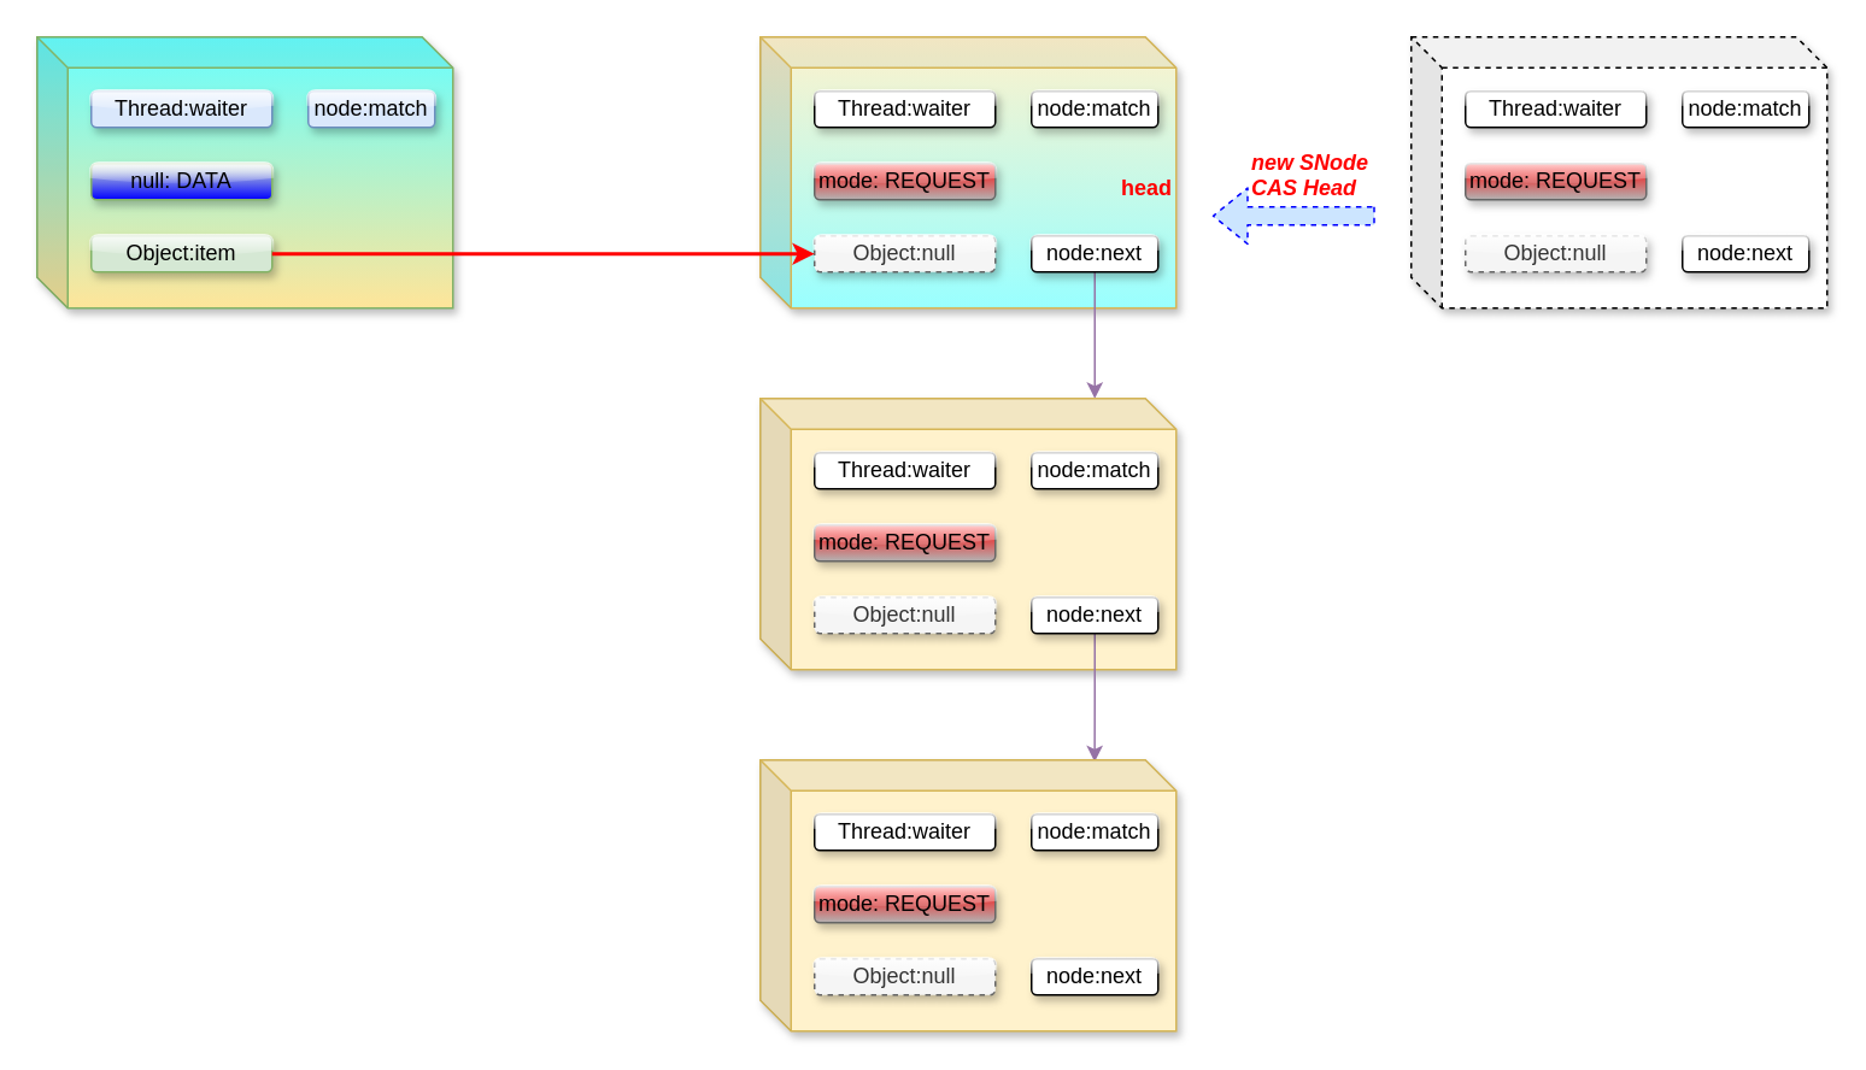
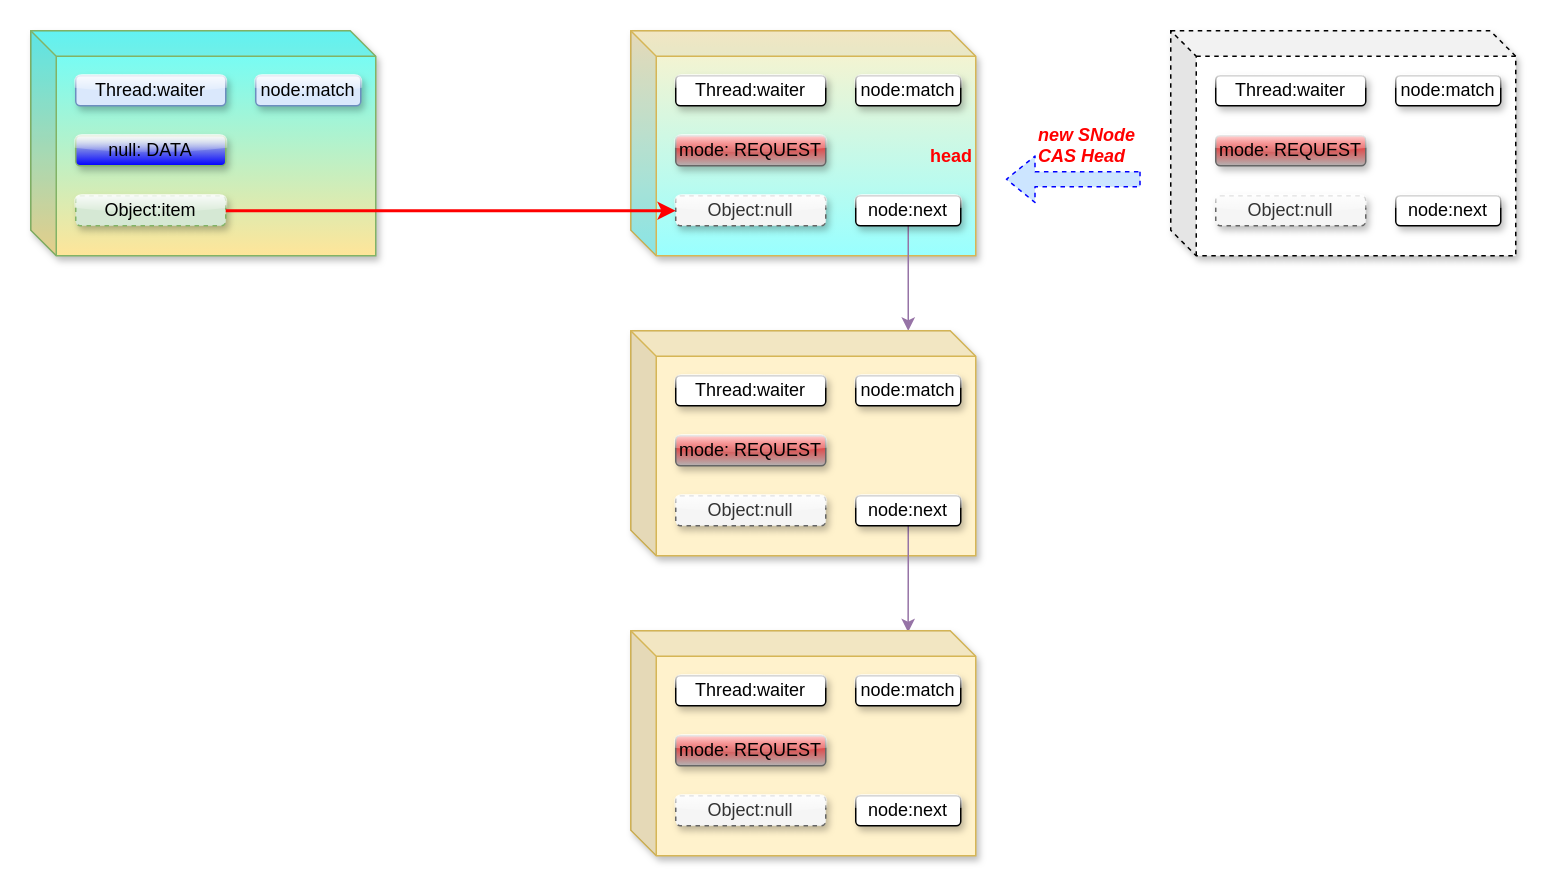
- <mxCell id="4" value="Object:item" style="rounded=1;whiteSpace=wrap;html=1;shadow=1;glass=1;fillColor=#d5e8d4;strokeColor=#82b366;" parent="1" vertex="1"><mxGeometry x="50" y="130" width="100" height="20" as="geometry" /></mxCell>
+ <mxCell id="4" value="Object:item" style="rounded=1;whiteSpace=wrap;html=1;shadow=1;glass=1;fillColor=#d5e8d4;strokeColor=#82b366;dashed=1;" parent="1" vertex="1"><mxGeometry x="50" y="130" width="100" height="20" as="geometry" /></mxCell>
